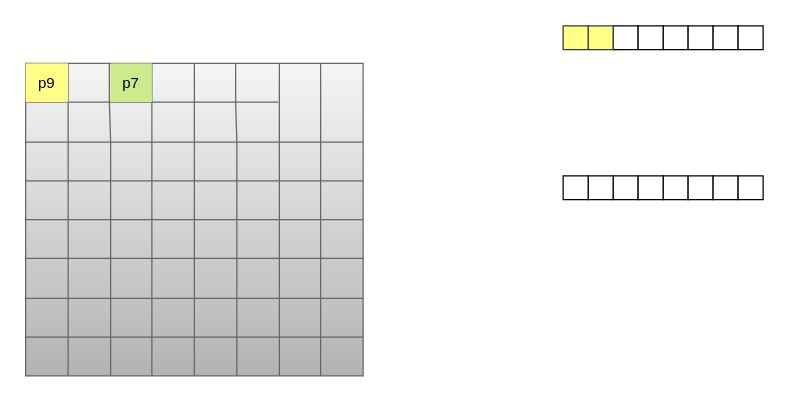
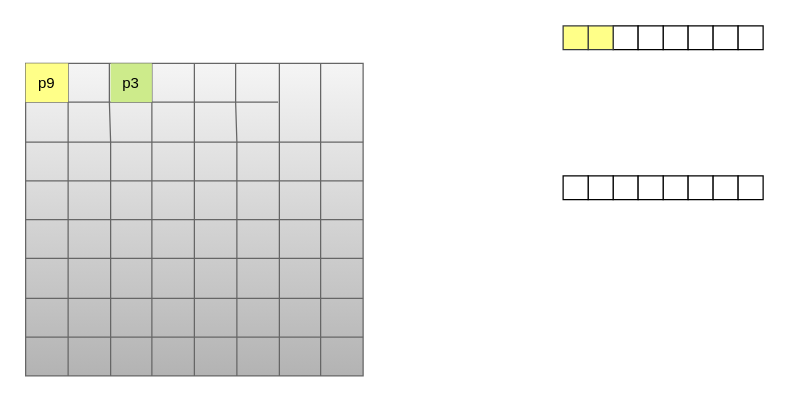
- <mxCell id="5" value="p7" style="shape=partialRectangle;html=1;whiteSpace=wrap;connectable=0;overflow=hidden;fillColor=#cdeb8b;top=0;left=0;bottom=0;right=0;pointerEvents=1;strokeColor=#36393d;" vertex="1" parent="3"><mxGeometry x="68" width="33" height="31" as="geometry"><mxRectangle width="33" height="31" as="alternateBounds" /></mxGeometry></mxCell>
+ <mxCell id="5" value="p3" style="shape=partialRectangle;html=1;whiteSpace=wrap;connectable=0;overflow=hidden;fillColor=#cdeb8b;top=0;left=0;bottom=0;right=0;pointerEvents=1;strokeColor=#36393d;" vertex="1" parent="3"><mxGeometry x="68" width="33" height="31" as="geometry"><mxRectangle width="33" height="31" as="alternateBounds" /></mxGeometry></mxCell>
